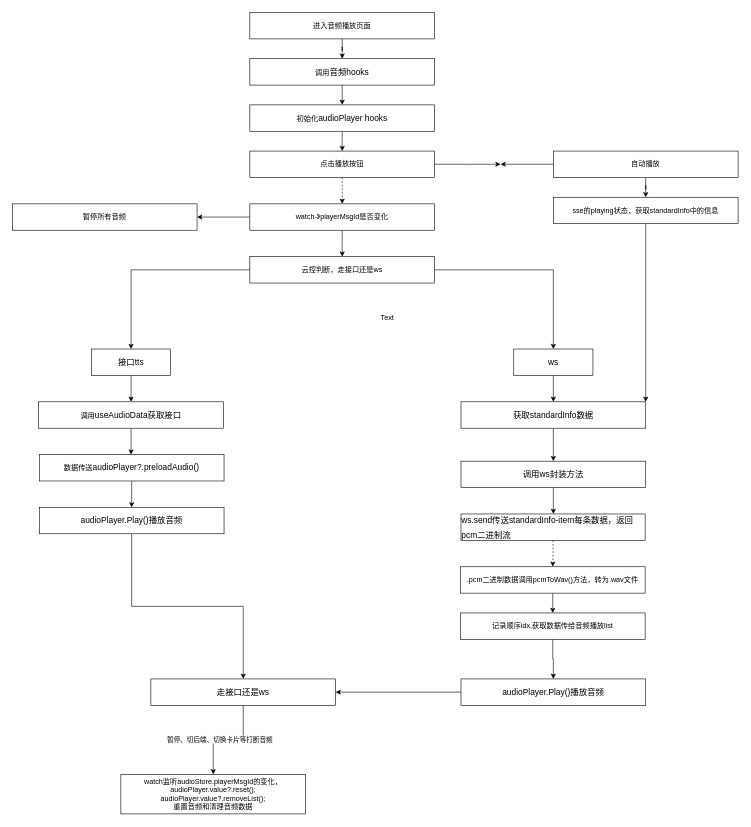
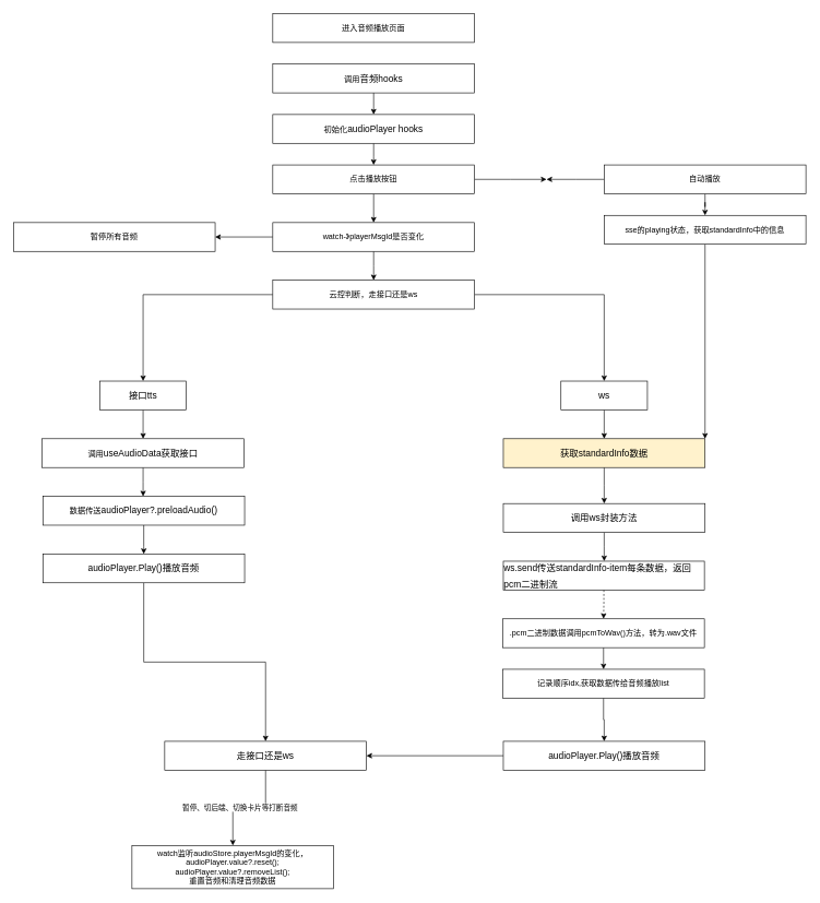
- <mxCell id="18" style="edgeStyle=orthogonalEdgeStyle;rounded=0;orthogonalLoop=1;jettySize=auto;html=1;entryX=0.5;entryY=0;entryDx=0;entryDy=0;" edge="1" parent="1" source="19" target="15"><mxGeometry relative="1" as="geometry" /></mxCell>
- <mxCell id="42" style="edgeStyle=orthogonalEdgeStyle;rounded=0;orthogonalLoop=1;jettySize=auto;html=1;entryX=0.5;entryY=0;entryDx=0;entryDy=0;dashed=1;" edge="1" parent="1" source="44" target="22"><mxGeometry relative="1" as="geometry" /></mxCell>
+ <mxCell id="42" style="edgeStyle=orthogonalEdgeStyle;rounded=0;orthogonalLoop=1;jettySize=auto;html=1;entryX=0.5;entryY=0;entryDx=0;entryDy=0;" edge="1" parent="1" source="44" target="22"><mxGeometry relative="1" as="geometry" /></mxCell>
- <mxCell id="41" value="Text" style="text;html=1;align=center;verticalAlign=middle;resizable=0;points=[];autosize=1;strokeColor=none;fillColor=none;" vertex="1" parent="1"><mxGeometry x="623" y="512" width="44" height="33" as="geometry" /></mxCell>
- <mxCell id="7" value="&lt;article data-content=&quot;[{&amp;quot;type&amp;quot;:&amp;quot;block&amp;quot;,&amp;quot;id&amp;quot;:&amp;quot;Hbyp-1732607685483&amp;quot;,&amp;quot;name&amp;quot;:&amp;quot;paragraph&amp;quot;,&amp;quot;data&amp;quot;:{},&amp;quot;nodes&amp;quot;:[{&amp;quot;type&amp;quot;:&amp;quot;text&amp;quot;,&amp;quot;id&amp;quot;:&amp;quot;SaNG-1732607685481&amp;quot;,&amp;quot;leaves&amp;quot;:[{&amp;quot;text&amp;quot;:&amp;quot;standardInfo&amp;quot;,&amp;quot;marks&amp;quot;:[]}]}],&amp;quot;state&amp;quot;:{}}]&quot;&gt;&lt;div style=&quot;white-space-collapse: preserve; line-height: 1.75; font-size: 14px; text-align: left;&quot;&gt;获取standardInfo数据&lt;/div&gt;&lt;/article&gt;" style="rounded=0;whiteSpace=wrap;html=1;" parent="1" vertex="1"><mxGeometry x="768" y="669" width="308" height="44" as="geometry" /></mxCell>
+ <mxCell id="7" value="&lt;article data-content=&quot;[{&amp;quot;type&amp;quot;:&amp;quot;block&amp;quot;,&amp;quot;id&amp;quot;:&amp;quot;Hbyp-1732607685483&amp;quot;,&amp;quot;name&amp;quot;:&amp;quot;paragraph&amp;quot;,&amp;quot;data&amp;quot;:{},&amp;quot;nodes&amp;quot;:[{&amp;quot;type&amp;quot;:&amp;quot;text&amp;quot;,&amp;quot;id&amp;quot;:&amp;quot;SaNG-1732607685481&amp;quot;,&amp;quot;leaves&amp;quot;:[{&amp;quot;text&amp;quot;:&amp;quot;standardInfo&amp;quot;,&amp;quot;marks&amp;quot;:[]}]}],&amp;quot;state&amp;quot;:{}}]&quot;&gt;&lt;div style=&quot;white-space-collapse: preserve; line-height: 1.75; font-size: 14px; text-align: left;&quot;&gt;获取standardInfo数据&lt;/div&gt;&lt;/article&gt;" style="rounded=0;whiteSpace=wrap;html=1;fillColor=#fff2cc;" parent="1" vertex="1"><mxGeometry x="768" y="669" width="308" height="44" as="geometry" /></mxCell>
